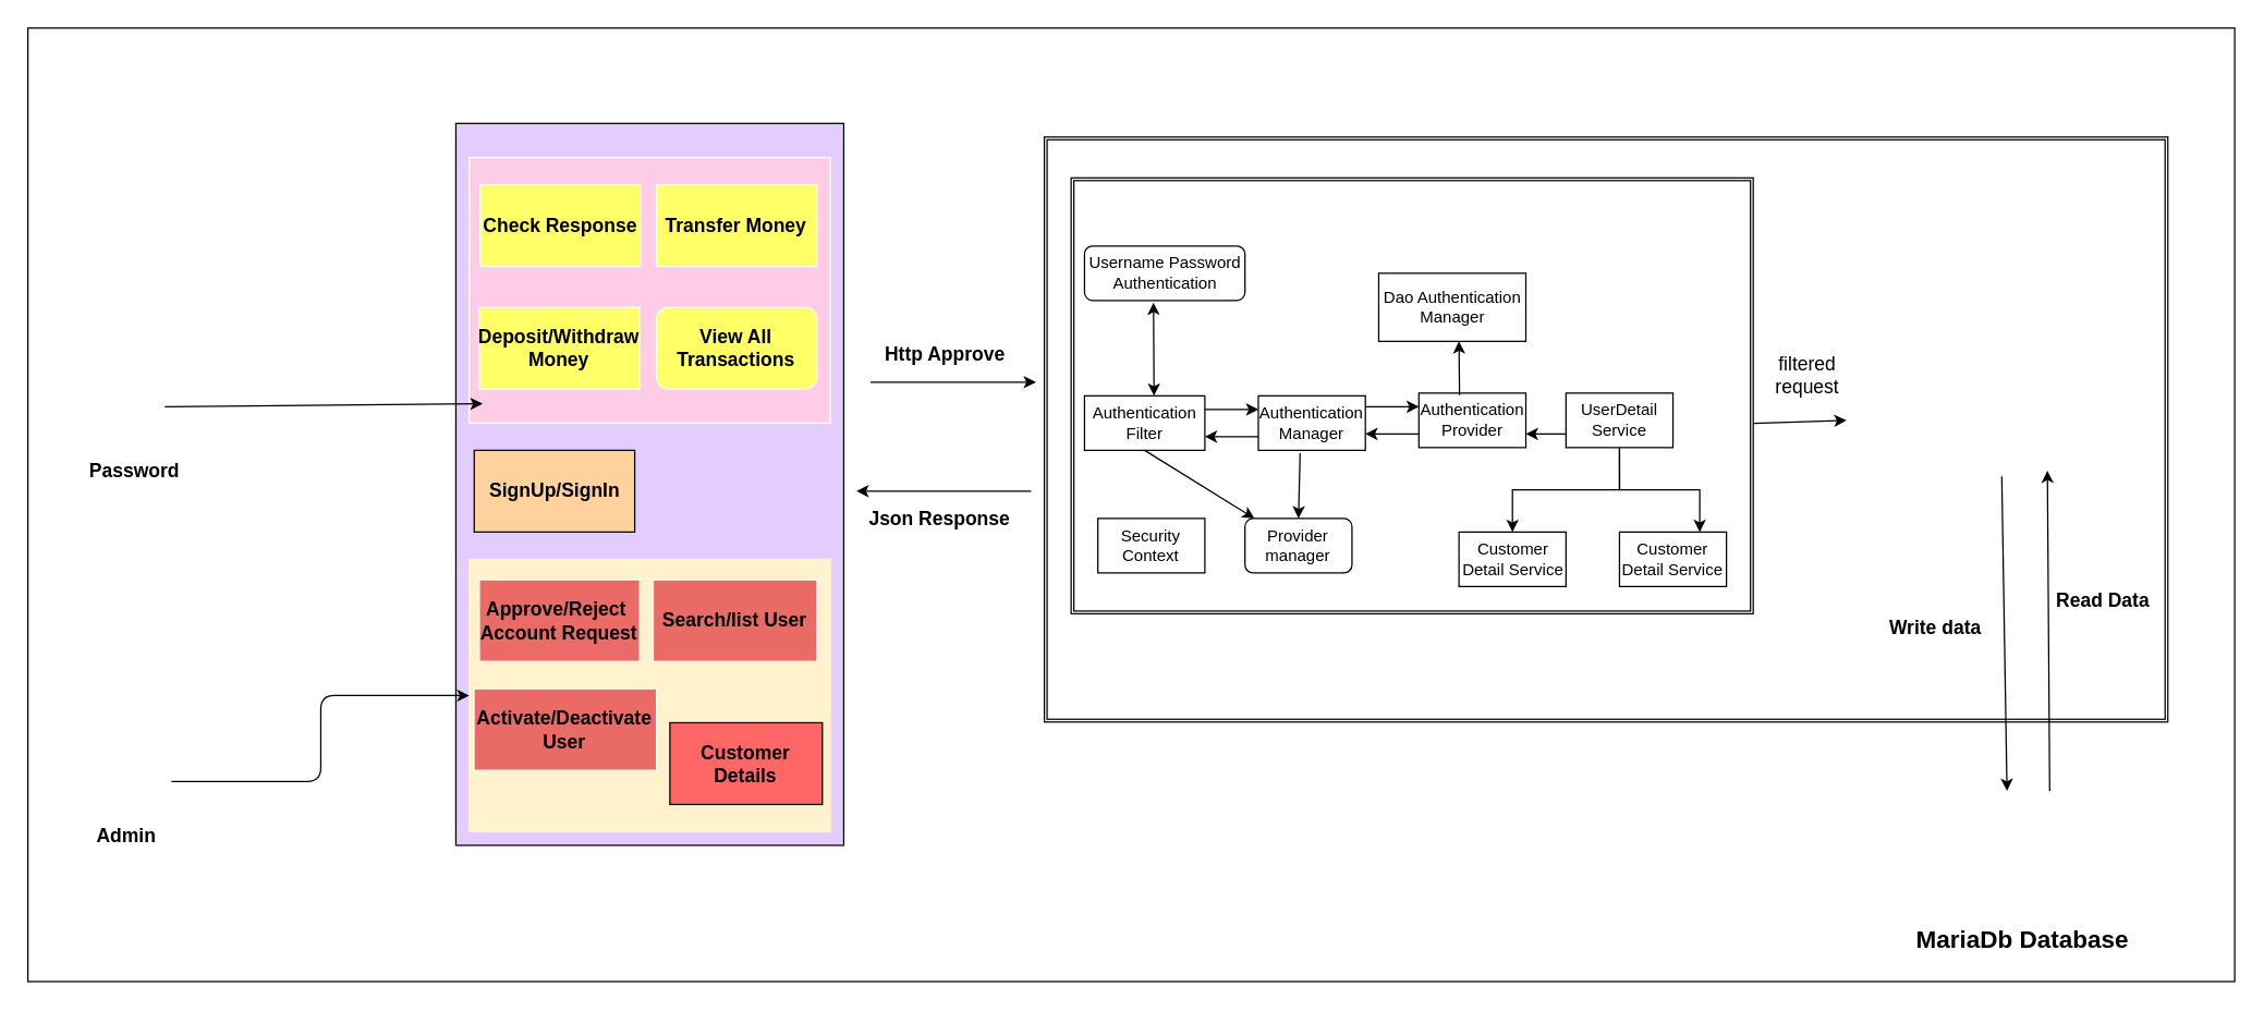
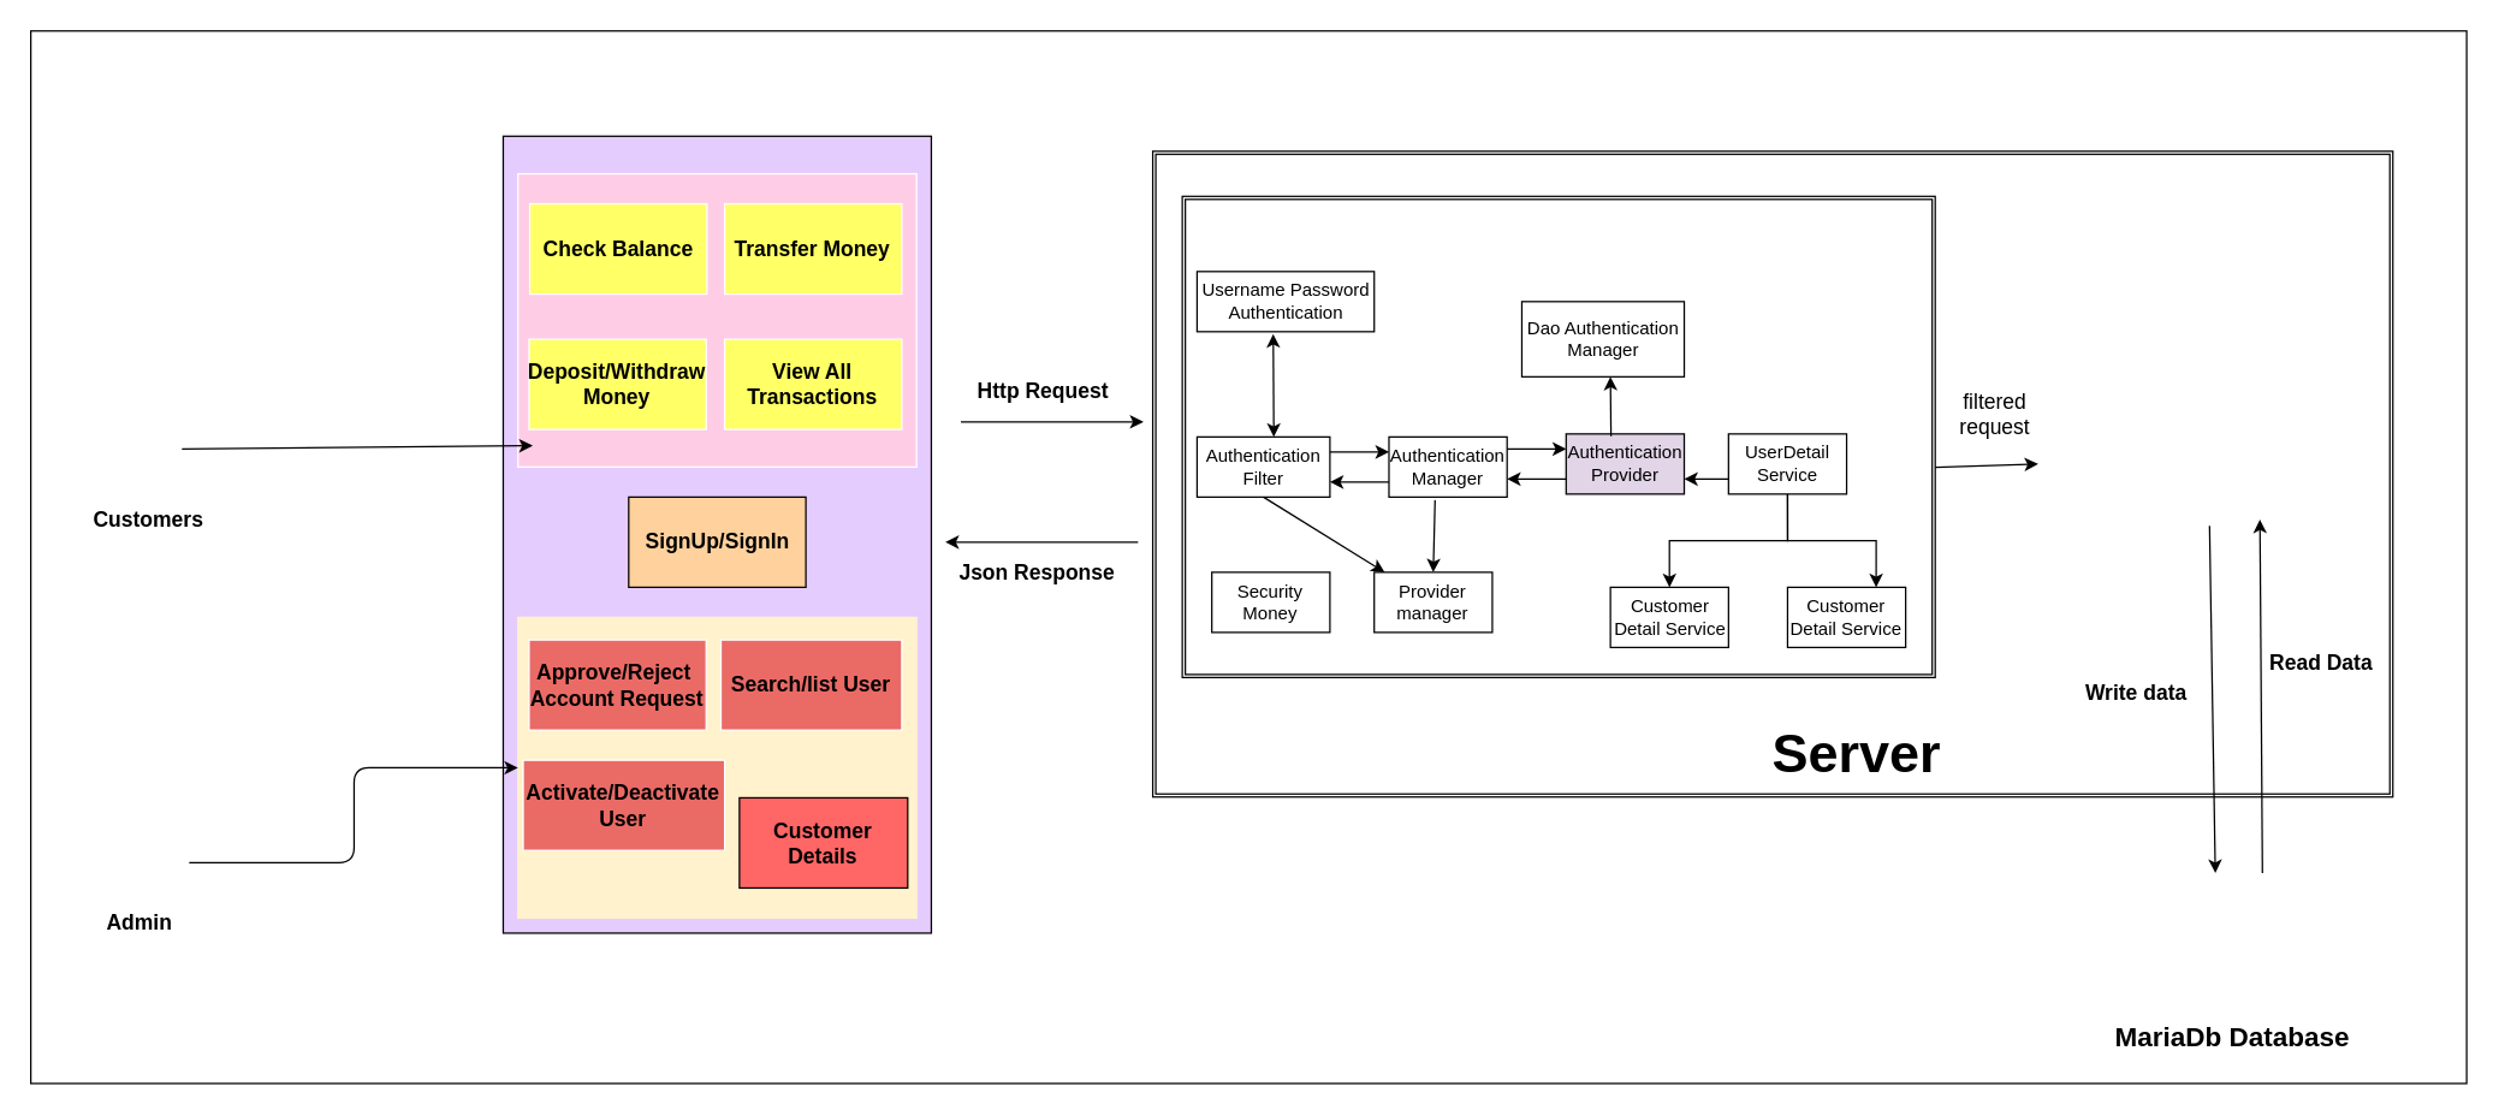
- <mxCell id="57" value="&lt;font style=&quot;font-size: 14px&quot;&gt;&lt;b&gt;Check Response&lt;/b&gt;&lt;/font&gt;" style="rounded=0;whiteSpace=wrap;html=1;strokeColor=#FFFFFF;fillColor=#FFFF66;" parent="43" vertex="1"><mxGeometry x="298.473" y="45" width="117.818" height="60" as="geometry" /></mxCell>
+ <mxCell id="57" value="&lt;font style=&quot;font-size: 14px&quot;&gt;&lt;b&gt;Check Balance&lt;/b&gt;&lt;/font&gt;" style="rounded=0;whiteSpace=wrap;html=1;strokeColor=#FFFFFF;fillColor=#FFFF66;" parent="43" vertex="1"><mxGeometry x="298.473" y="45" width="117.818" height="60" as="geometry" /></mxCell>
- <mxCell id="31" value="Username Password Authentication" style="whiteSpace=wrap;html=1;rounded=1;" parent="9" vertex="1"><mxGeometry x="9.818" y="50" width="117.818" height="40" as="geometry" /></mxCell>
+ <mxCell id="31" value="Username Password Authentication" style="rounded=0;whiteSpace=wrap;html=1;" parent="9" vertex="1"><mxGeometry x="9.818" y="50" width="117.818" height="40" as="geometry" /></mxCell>
- <mxCell id="60" value="&lt;span style=&quot;font-size: 14px&quot;&gt;&lt;b&gt;View All Transactions&lt;br&gt;&lt;/b&gt;&lt;/span&gt;" style="whiteSpace=wrap;html=1;strokeColor=#FFFFFF;fillColor=#FFFF66;rounded=1;" parent="43" vertex="1"><mxGeometry x="428.073" y="135" width="117.818" height="60" as="geometry" /></mxCell>
+ <mxCell id="60" value="&lt;span style=&quot;font-size: 14px&quot;&gt;&lt;b&gt;View All Transactions&lt;br&gt;&lt;/b&gt;&lt;/span&gt;" style="rounded=0;whiteSpace=wrap;html=1;strokeColor=#FFFFFF;fillColor=#FFFF66;" parent="43" vertex="1"><mxGeometry x="428.073" y="135" width="117.818" height="60" as="geometry" /></mxCell>
- <mxCell id="4" value="&lt;font style=&quot;font-size: 14px&quot;&gt;&lt;b&gt;Http Approve&lt;/b&gt;&lt;/font&gt;" style="text;html=1;align=center;verticalAlign=middle;resizable=0;points=[];autosize=1;" parent="2" vertex="1"><mxGeometry x="623.455" y="230" width="100" height="20" as="geometry" /></mxCell>
+ <mxCell id="4" value="&lt;font style=&quot;font-size: 14px&quot;&gt;&lt;b&gt;Http Request&lt;/b&gt;&lt;/font&gt;" style="text;html=1;align=center;verticalAlign=middle;resizable=0;points=[];autosize=1;" parent="2" vertex="1"><mxGeometry x="623.455" y="230" width="100" height="20" as="geometry" /></mxCell>
- <mxCell id="13" value="Authentication Provider" style="rounded=0;whiteSpace=wrap;html=1;" parent="9" vertex="1"><mxGeometry x="255.273" y="158" width="78.545" height="40" as="geometry" /></mxCell>
+ <mxCell id="13" value="Authentication Provider" style="rounded=0;whiteSpace=wrap;html=1;fillColor=#e1d5e7;" parent="9" vertex="1"><mxGeometry x="255.273" y="158" width="78.545" height="40" as="geometry" /></mxCell>
- <mxCell id="53" value="&lt;b style=&quot;font-size: 14px&quot;&gt;Password&lt;/b&gt;" style="text;html=1;align=center;verticalAlign=middle;resizable=0;points=[];autosize=1;" parent="43" vertex="1"><mxGeometry y="245" width="90" height="20" as="geometry" /></mxCell>
+ <mxCell id="53" value="&lt;b style=&quot;font-size: 14px&quot;&gt;Customers&lt;/b&gt;" style="text;html=1;align=center;verticalAlign=middle;resizable=0;points=[];autosize=1;" parent="43" vertex="1"><mxGeometry y="245" width="90" height="20" as="geometry" /></mxCell>
- <mxCell id="61" value="&lt;b&gt;&lt;font style=&quot;font-size: 14px&quot;&gt;SignUp/SignIn&lt;/font&gt;&lt;/b&gt;" style="rounded=0;whiteSpace=wrap;html=1;fillColor=#FFD19C;" vertex="1" parent="43"><mxGeometry x="294.255" y="240" width="117.818" height="60" as="geometry" /></mxCell>
+ <mxCell id="61" value="&lt;b&gt;&lt;font style=&quot;font-size: 14px&quot;&gt;SignUp/SignIn&lt;/font&gt;&lt;/b&gt;" style="rounded=0;whiteSpace=wrap;html=1;fillColor=#FFD19C;" vertex="1" parent="43"><mxGeometry x="364.255" y="240" width="117.818" height="60" as="geometry" /></mxCell>
- <mxCell id="24" value="Security Context" style="rounded=0;whiteSpace=wrap;html=1;" parent="9" vertex="1"><mxGeometry x="19.636" y="250" width="78.545" height="40" as="geometry" /></mxCell>
+ <mxCell id="24" value="Security Money" style="rounded=0;whiteSpace=wrap;html=1;" parent="9" vertex="1"><mxGeometry x="19.636" y="250" width="78.545" height="40" as="geometry" /></mxCell>
- <mxCell id="23" value="Provider manager" style="whiteSpace=wrap;html=1;rounded=1;" parent="9" vertex="1"><mxGeometry x="127.636" y="250" width="78.545" height="40" as="geometry" /></mxCell>
+ <mxCell id="23" value="Provider manager" style="rounded=0;whiteSpace=wrap;html=1;" parent="9" vertex="1"><mxGeometry x="127.636" y="250" width="78.545" height="40" as="geometry" /></mxCell>
+ <mxCell id="35" value="&lt;b&gt;&lt;font style=&quot;font-size: 36px&quot;&gt;Server&lt;/font&gt;&lt;/b&gt;" style="text;html=1;align=center;verticalAlign=middle;resizable=0;points=[];autosize=1;" parent="7" vertex="1"><mxGeometry x="402.545" y="385" width="130" height="30" as="geometry" /></mxCell>
